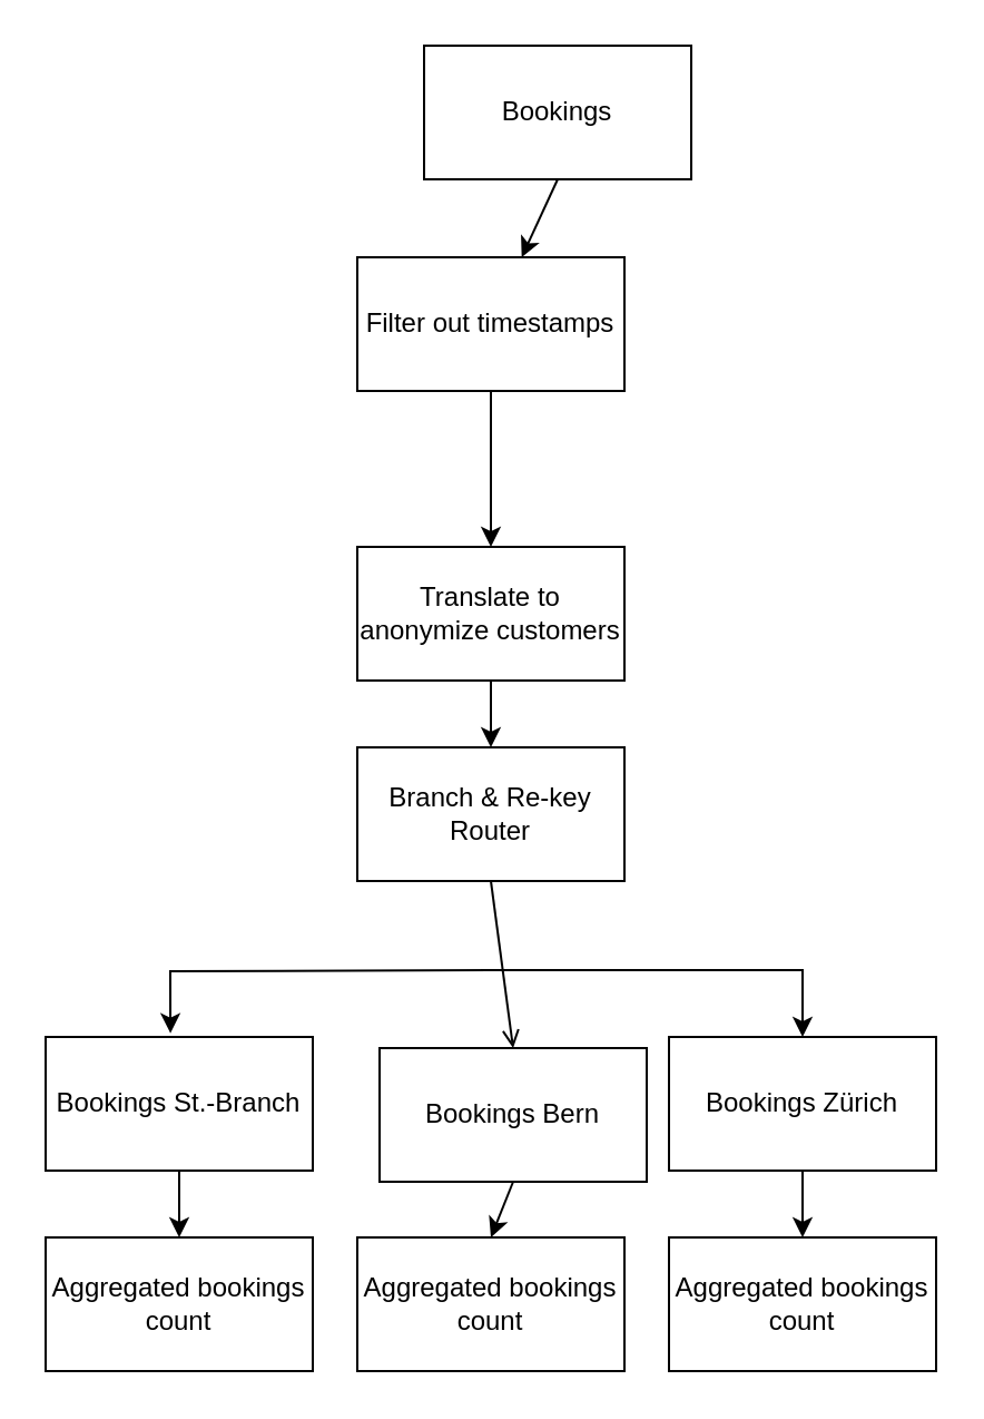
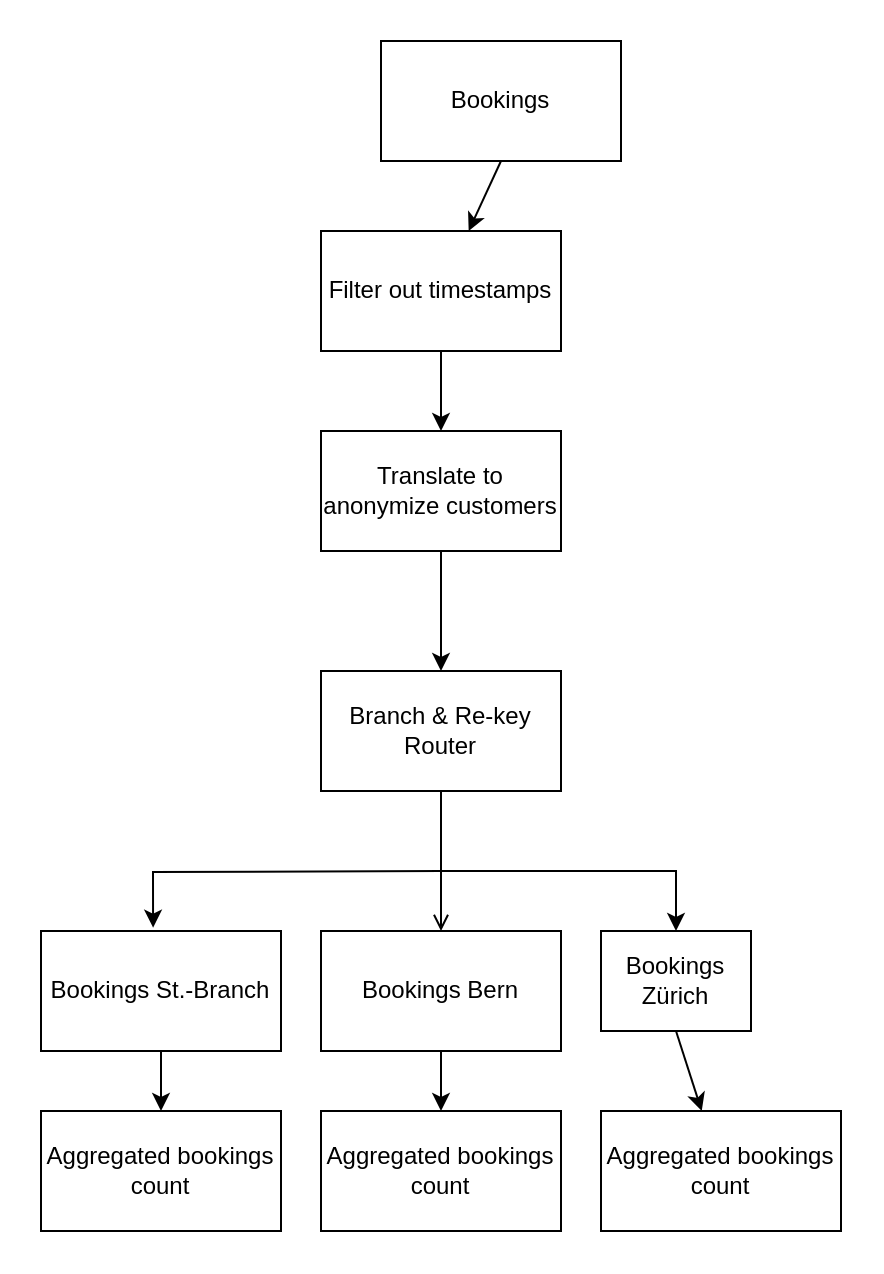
- <mxCell id="5" value="Translate to anonymize customers" style="rounded=0;whiteSpace=wrap;html=1;" parent="1" vertex="1"><mxGeometry x="160" y="245" width="120" height="60" as="geometry" /></mxCell>
+ <mxCell id="5" value="Translate to anonymize customers" style="rounded=0;whiteSpace=wrap;html=1;" parent="1" vertex="1"><mxGeometry x="160" y="215" width="120" height="60" as="geometry" /></mxCell>
- <mxCell id="9" value="Bookings Zürich" style="rounded=0;whiteSpace=wrap;html=1;" parent="1" vertex="1"><mxGeometry x="300" y="465" width="120" height="60" as="geometry" /></mxCell>
+ <mxCell id="9" value="Bookings Zürich" style="rounded=0;whiteSpace=wrap;html=1;" parent="1" vertex="1"><mxGeometry x="300" y="465" width="75" height="50" as="geometry" /></mxCell>
- <mxCell id="10" value="Bookings Bern" style="rounded=0;whiteSpace=wrap;html=1;" parent="1" vertex="1"><mxGeometry x="170" y="470" width="120" height="60" as="geometry" /></mxCell>
+ <mxCell id="10" value="Bookings Bern" style="rounded=0;whiteSpace=wrap;html=1;" parent="1" vertex="1"><mxGeometry x="160" y="465" width="120" height="60" as="geometry" /></mxCell>
